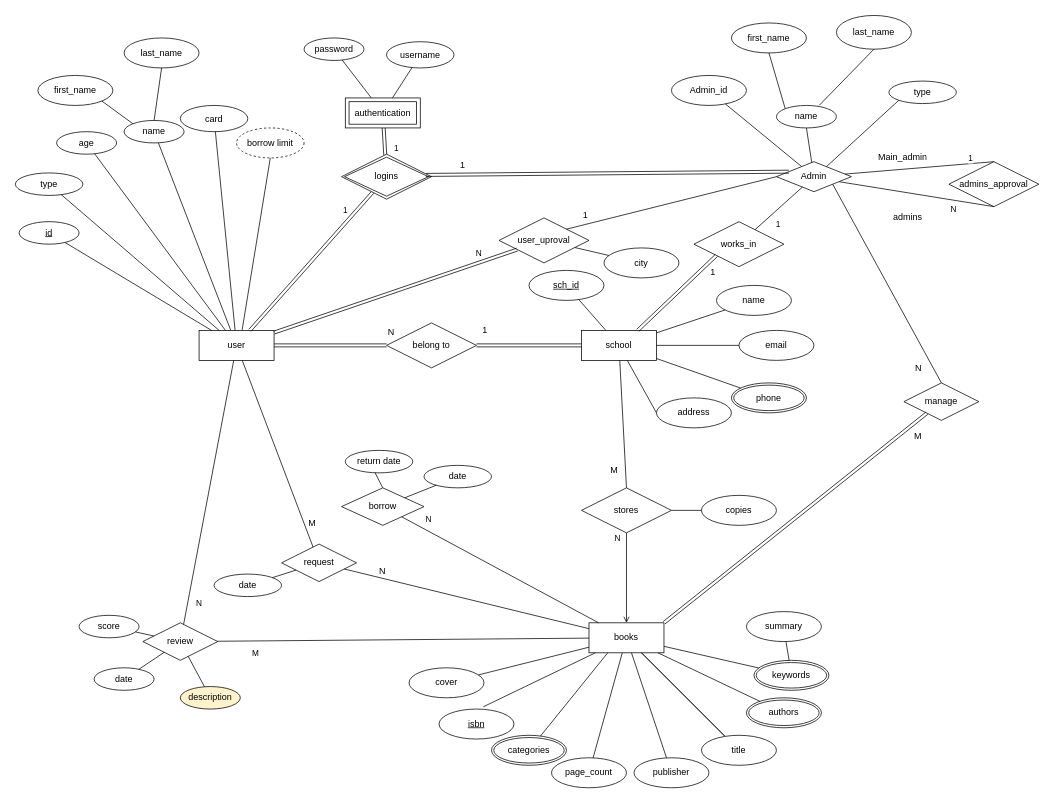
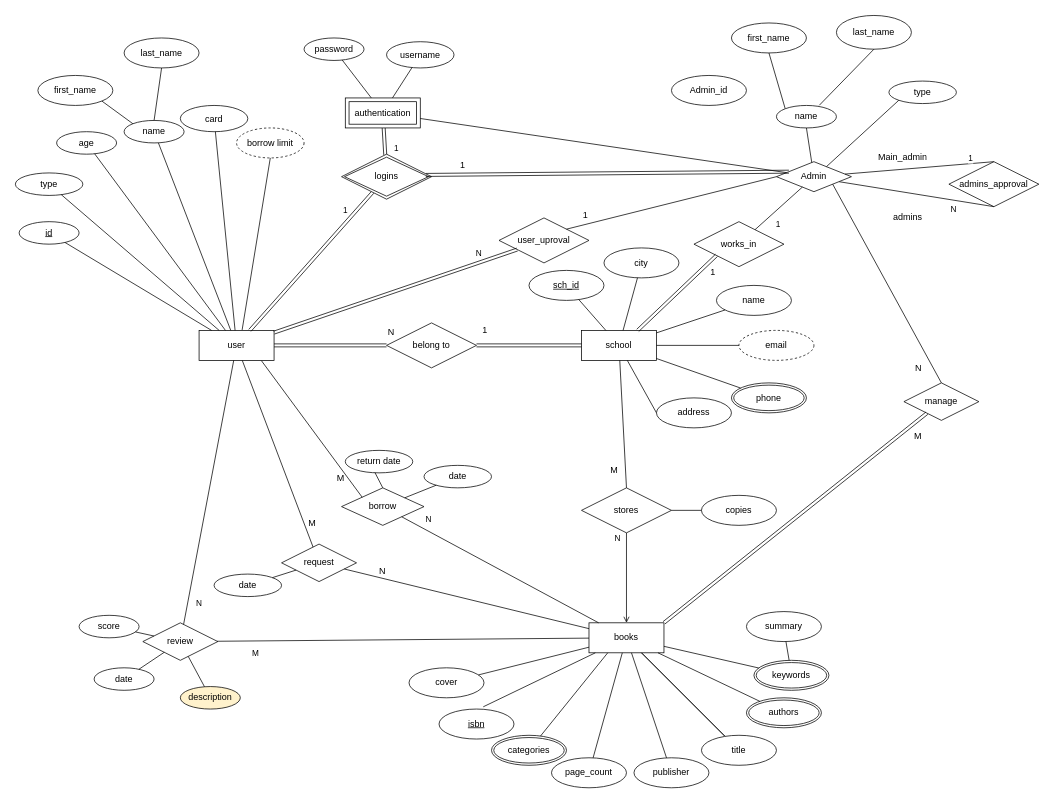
- <mxCell id="108" value="" style="endArrow=none;html=1;rounded=0;" parent="1" source="106" target="107" edge="1"><mxGeometry relative="1" as="geometry"><mxPoint x="445" y="710" as="sourcePoint" /><mxPoint x="605" y="710" as="targetPoint" /></mxGeometry></mxCell>
+ <mxCell id="108" value="" style="endArrow=none;html=1;rounded=0;" parent="1" source="106" target="48" edge="1"><mxGeometry relative="1" as="geometry"><mxPoint x="445" y="710" as="sourcePoint" /><mxPoint x="605" y="710" as="targetPoint" /></mxGeometry></mxCell>
- <mxCell id="43" value="" style="endArrow=none;html=1;rounded=0;" parent="1" source="38" target="69" edge="1"><mxGeometry relative="1" as="geometry"><mxPoint x="774" y="375" as="sourcePoint" /><mxPoint x="883" y="420" as="targetPoint" /></mxGeometry></mxCell>
+ <mxCell id="43" value="" style="endArrow=none;html=1;rounded=0;" parent="1" source="38" target="3" edge="1"><mxGeometry relative="1" as="geometry"><mxPoint x="774" y="375" as="sourcePoint" /><mxPoint x="883" y="420" as="targetPoint" /></mxGeometry></mxCell>
- <mxCell id="39" value="email" style="ellipse;whiteSpace=wrap;html=1;align=center;" parent="1" vertex="1"><mxGeometry x="985" y="440" width="100" height="40" as="geometry" /></mxCell>
+ <mxCell id="39" value="email" style="ellipse;whiteSpace=wrap;html=1;align=center;dashed=1;" parent="1" vertex="1"><mxGeometry x="985" y="440" width="100" height="40" as="geometry" /></mxCell>
+ <mxCell id="88" value="" style="endArrow=none;html=1;rounded=0;exitX=0.832;exitY=1.012;exitDx=0;exitDy=0;exitPerimeter=0;entryX=0;entryY=0;entryDx=0;entryDy=0;" parent="1" source="2" target="5" edge="1"><mxGeometry relative="1" as="geometry"><mxPoint x="615" y="640" as="sourcePoint" /><mxPoint x="775" y="640" as="targetPoint" /><Array as="points" /></mxGeometry></mxCell>
+ <mxCell id="89" value="M" style="resizable=0;html=1;whiteSpace=wrap;align=right;verticalAlign=bottom;" parent="88" connectable="0" vertex="1"><mxGeometry x="1" relative="1" as="geometry"><mxPoint x="-22" y="-17" as="offset" /></mxGeometry></mxCell>
